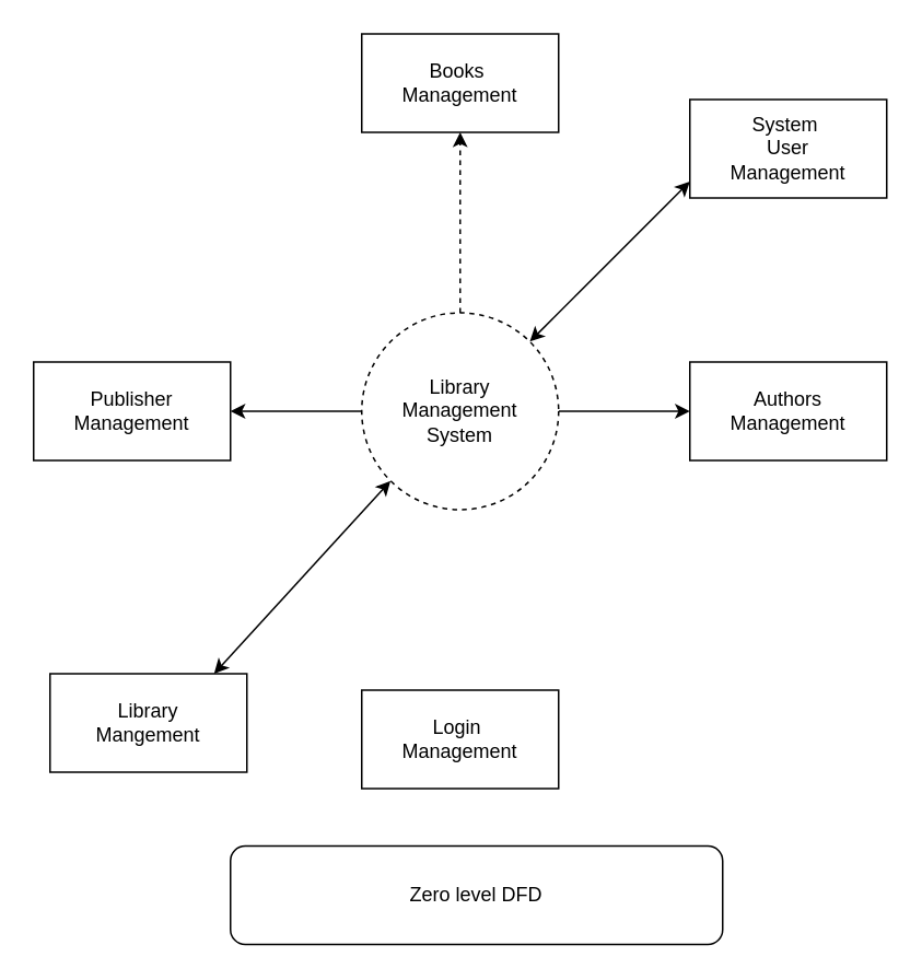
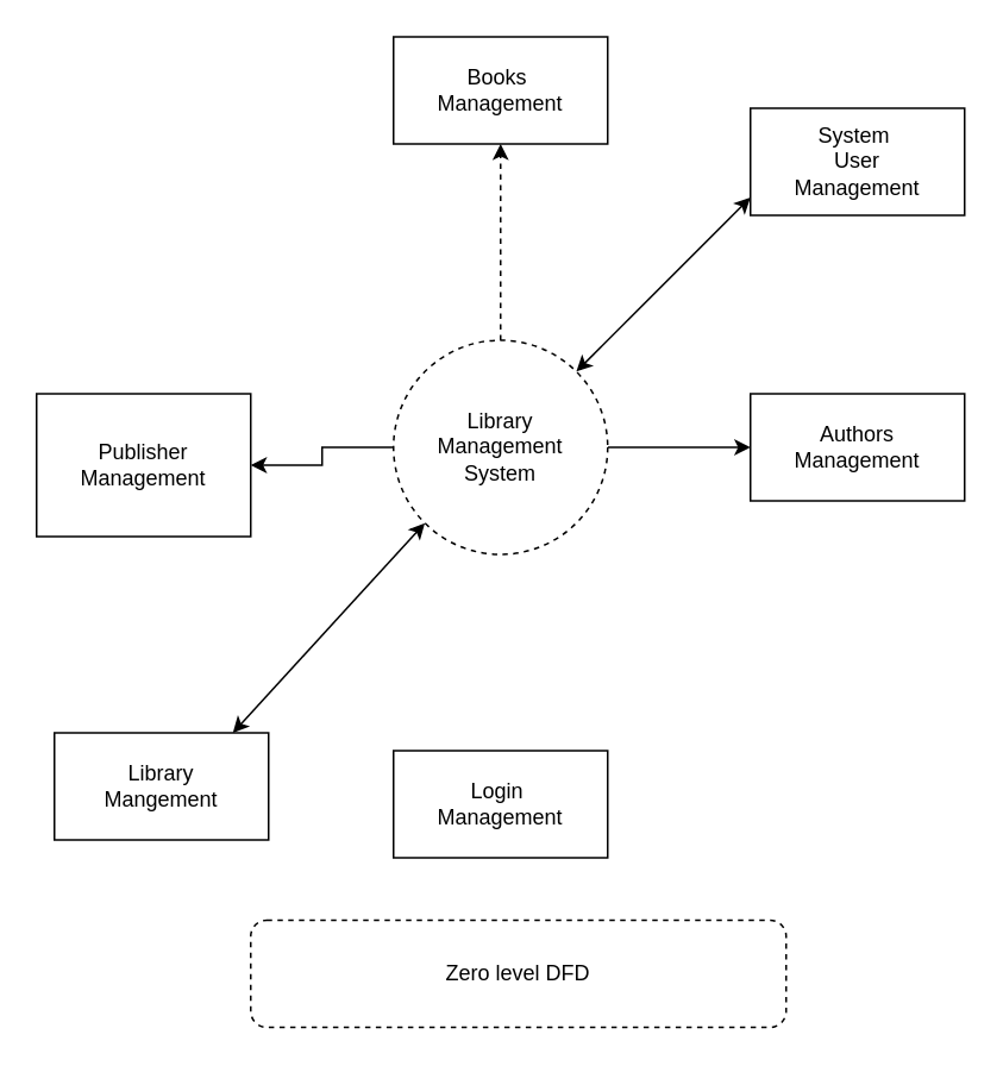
- <mxCell id="9" value="Publisher&lt;br&gt;Management" style="whiteSpace=wrap;html=1;" vertex="1" parent="1"><mxGeometry x="20" y="220" width="120" height="60" as="geometry" /></mxCell>
+ <mxCell id="9" value="Publisher&lt;br&gt;Management" style="whiteSpace=wrap;html=1;" vertex="1" parent="1"><mxGeometry x="20" y="220" width="120" height="80" as="geometry" /></mxCell>
- <mxCell id="14" value="Zero level DFD" style="rounded=1;whiteSpace=wrap;html=1;" vertex="1" parent="1"><mxGeometry x="140" y="515" width="300" height="60" as="geometry" /></mxCell>
+ <mxCell id="14" value="Zero level DFD" style="rounded=1;whiteSpace=wrap;html=1;dashed=1;" vertex="1" parent="1"><mxGeometry x="140" y="515" width="300" height="60" as="geometry" /></mxCell>
